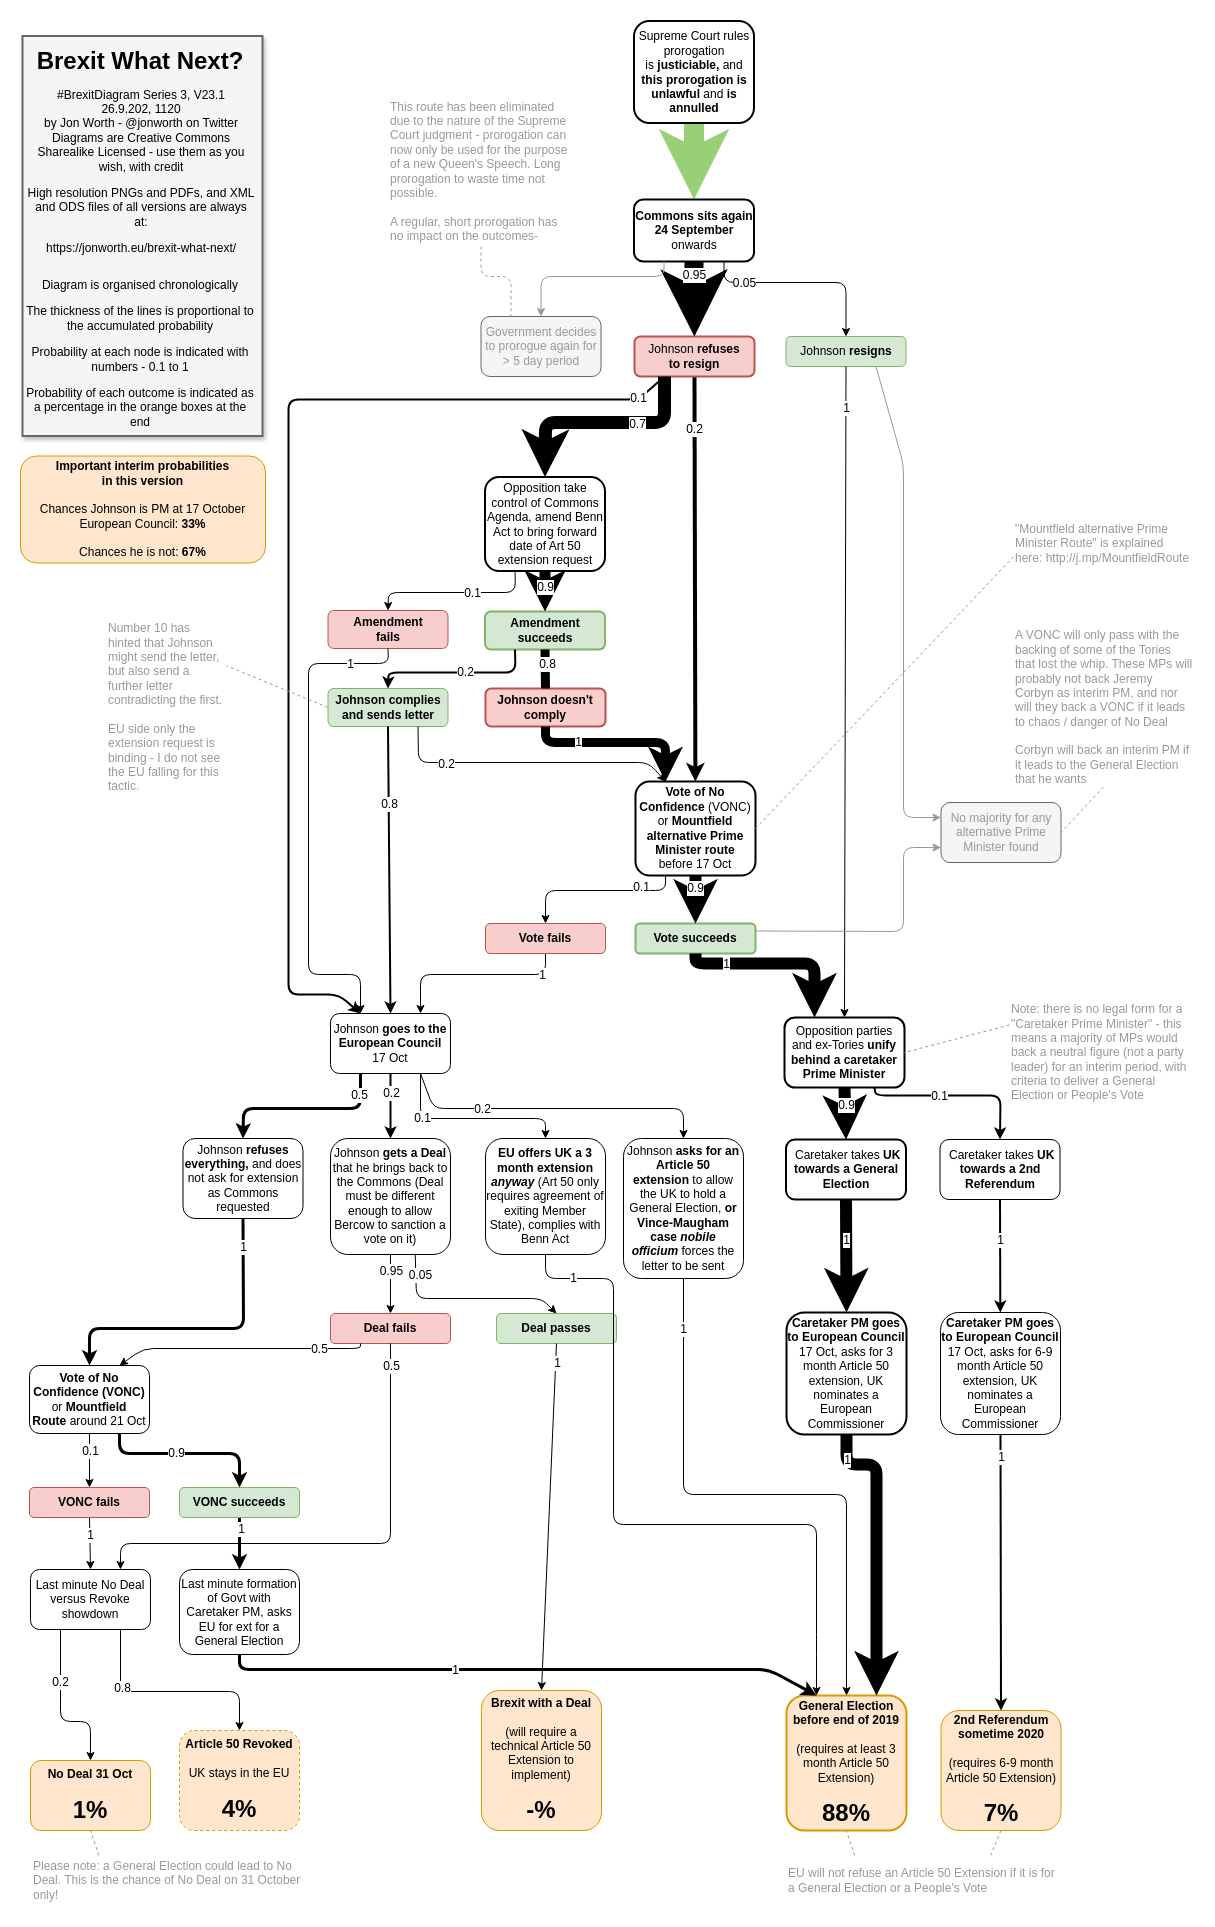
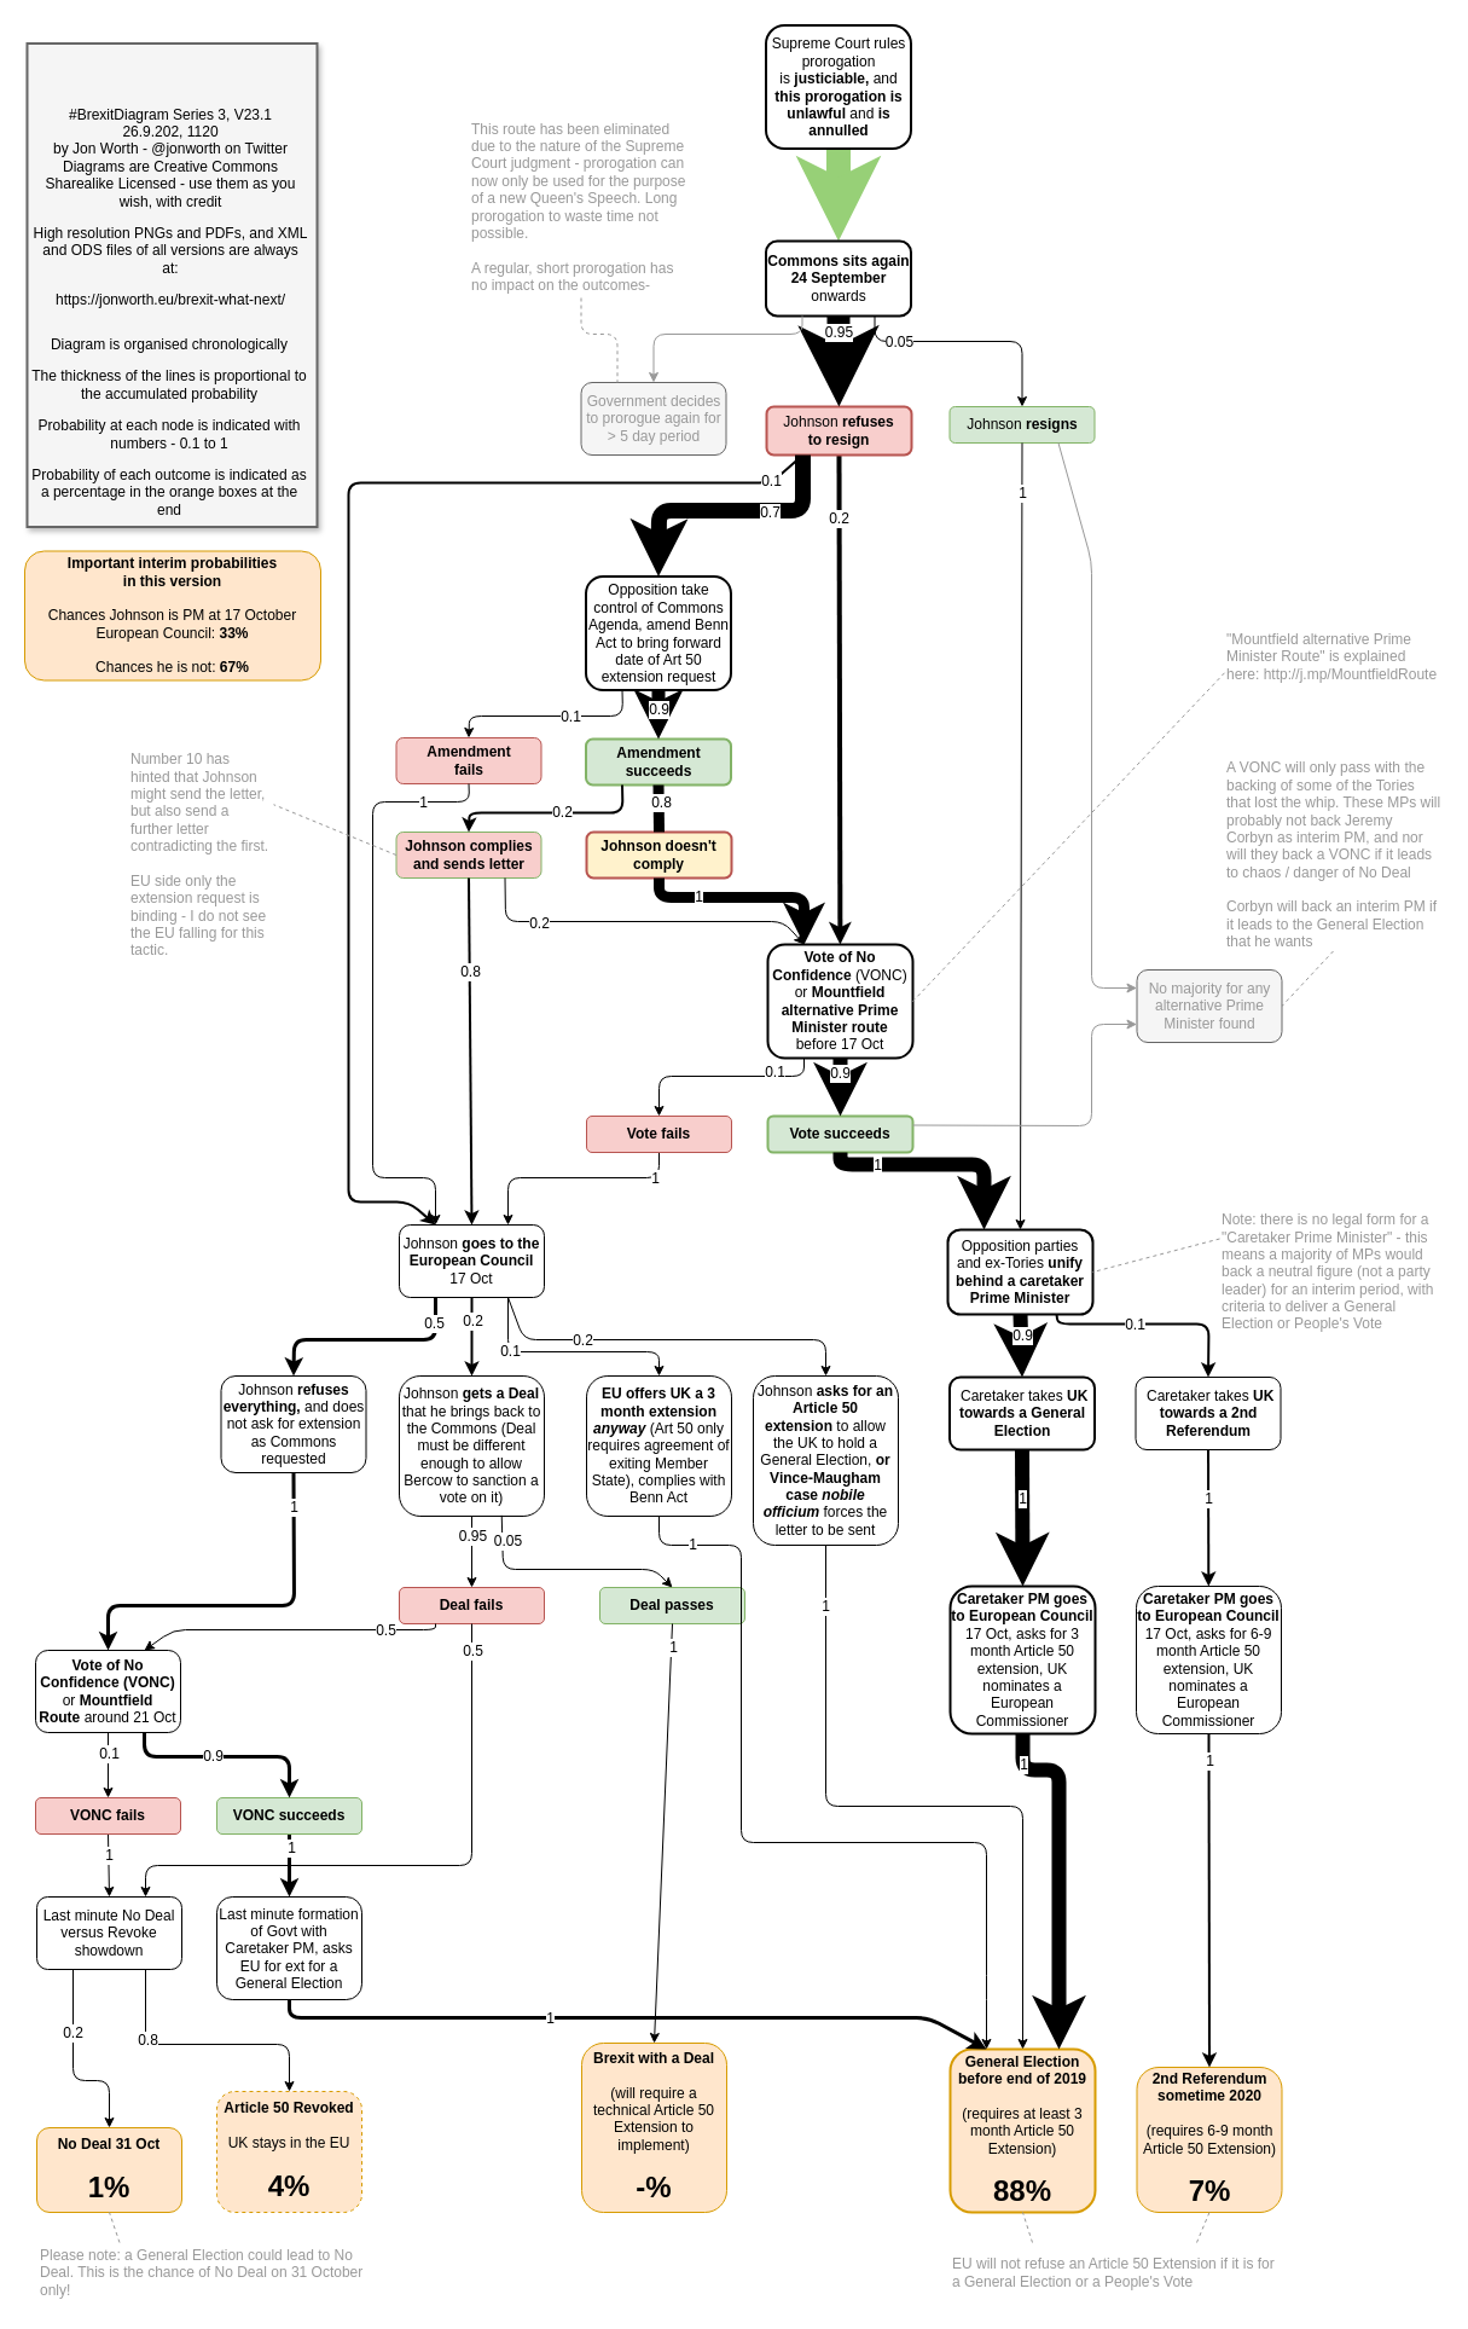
- <mxCell id="75" value="Brexit What Next?" style="text;html=1;strokeColor=none;fillColor=none;align=center;verticalAlign=middle;whiteSpace=wrap;rounded=0;shadow=1;labelBackgroundColor=none;fontSize=24;fontColor=#000000;fontStyle=1" parent="1" vertex="1"><mxGeometry x="25" y="50.5" width="230" height="20" as="geometry" /></mxCell>
- <mxCell id="132" value="&lt;b style=&quot;font-size: 12px&quot;&gt;Johnson complies and sends letter&lt;/b&gt;" style="rounded=1;whiteSpace=wrap;html=1;fillColor=#d5e8d4;strokeColor=#82b366;fontSize=12;strokeWidth=1;" parent="1" vertex="1"><mxGeometry x="327.5" y="688" width="120" height="38" as="geometry" /></mxCell>
+ <mxCell id="132" value="&lt;b style=&quot;font-size: 12px&quot;&gt;Johnson complies and sends letter&lt;/b&gt;" style="rounded=1;whiteSpace=wrap;html=1;fillColor=#f8cecc;strokeColor=#82b366;fontSize=12;strokeWidth=1;" parent="1" vertex="1"><mxGeometry x="327.5" y="688" width="120" height="38" as="geometry" /></mxCell>
- <mxCell id="133" value="&lt;b&gt;Johnson doesn't comply&lt;/b&gt;" style="rounded=1;whiteSpace=wrap;html=1;fillColor=#f8cecc;strokeColor=#b85450;fontSize=12;strokeWidth=2;" parent="1" vertex="1"><mxGeometry x="485" y="688" width="120" height="38" as="geometry" /></mxCell>
+ <mxCell id="133" value="&lt;b&gt;Johnson doesn't comply&lt;/b&gt;" style="rounded=1;whiteSpace=wrap;html=1;fillColor=#fff2cc;strokeColor=#b85450;fontSize=12;strokeWidth=2;" parent="1" vertex="1"><mxGeometry x="485" y="688" width="120" height="38" as="geometry" /></mxCell>
